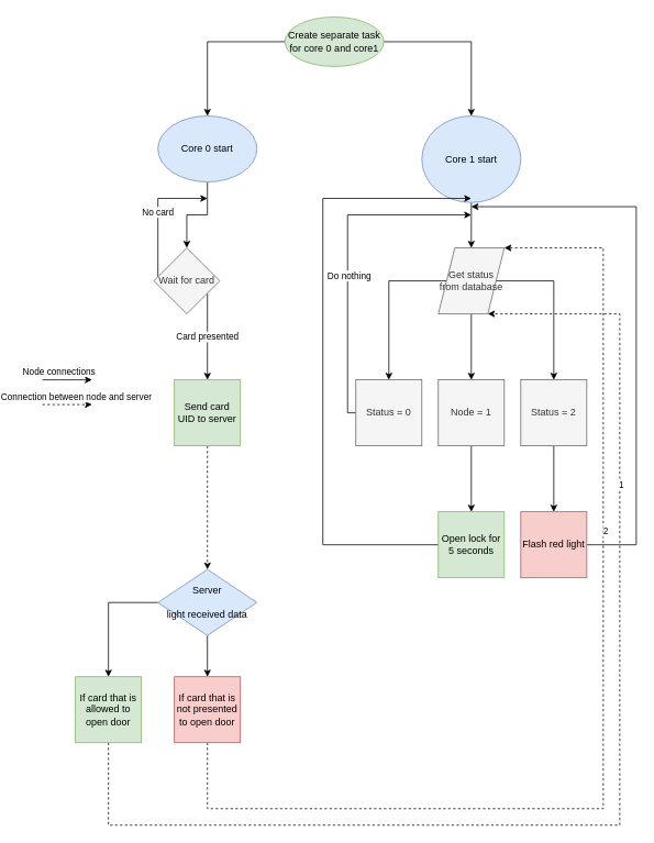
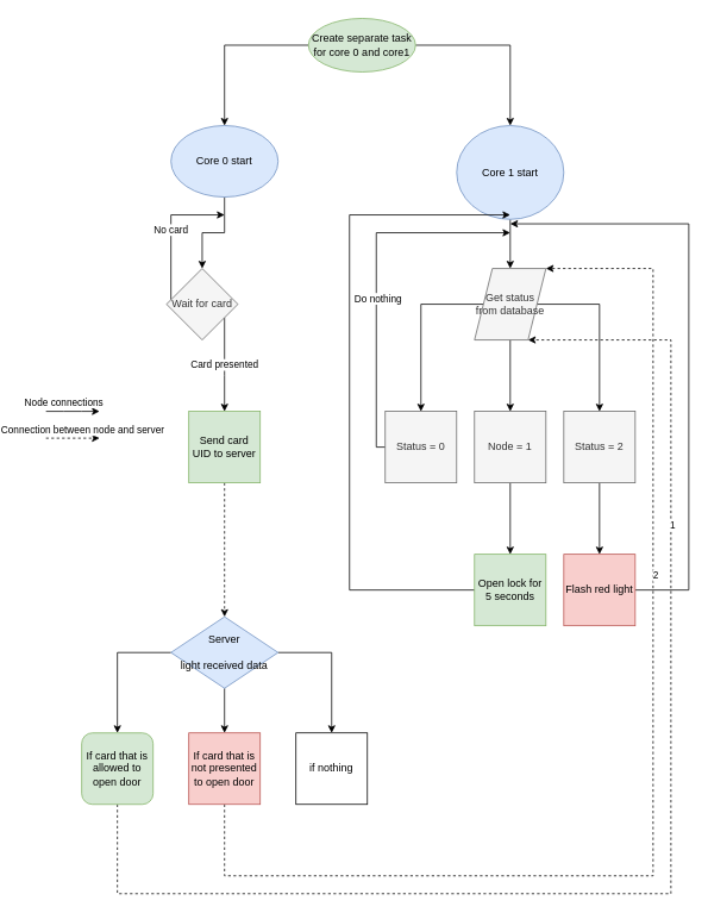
+ <mxCell id="30" style="edgeStyle=orthogonalEdgeStyle;rounded=0;orthogonalLoop=1;jettySize=auto;html=1;entryX=0.5;entryY=0;entryDx=0;entryDy=0;" parent="1" source="32" target="39" edge="1"><mxGeometry relative="1" as="geometry" /></mxCell>
- <mxCell id="35" value="&lt;span&gt;If card that is allowed to open door&lt;/span&gt;" style="rounded=0;whiteSpace=wrap;html=1;fontFamily=Helvetica;fontSize=12;fontColor=#000000;align=center;strokeColor=#82b366;fillColor=#d5e8d4;" parent="1" vertex="1"><mxGeometry x="60" y="820" width="80" height="80" as="geometry" /></mxCell>
+ <mxCell id="35" value="&lt;span&gt;If card that is allowed to open door&lt;/span&gt;" style="whiteSpace=wrap;html=1;fontFamily=Helvetica;fontSize=12;fontColor=#000000;align=center;strokeColor=#82b366;fillColor=#d5e8d4;rounded=1;" parent="1" vertex="1"><mxGeometry x="60" y="820" width="80" height="80" as="geometry" /></mxCell>
+ <mxCell id="39" value="if nothing" style="rounded=0;whiteSpace=wrap;html=1;fontFamily=Helvetica;fontSize=12;fontColor=#000000;align=center;strokeColor=#000000;fillColor=#ffffff;" parent="1" vertex="1"><mxGeometry x="300" y="820" width="80" height="80" as="geometry" /></mxCell>
